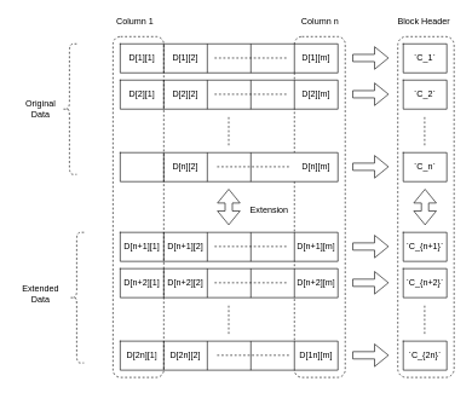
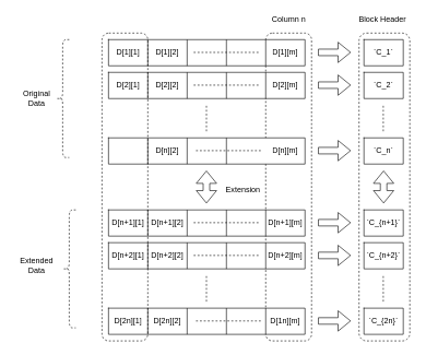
- <mxCell id="82" value="Column 1" style="text;html=1;align=center;verticalAlign=middle;resizable=0;points=[];autosize=1;" parent="1" vertex="1"><mxGeometry x="150" y="20" width="70" height="20" as="geometry" /></mxCell>
